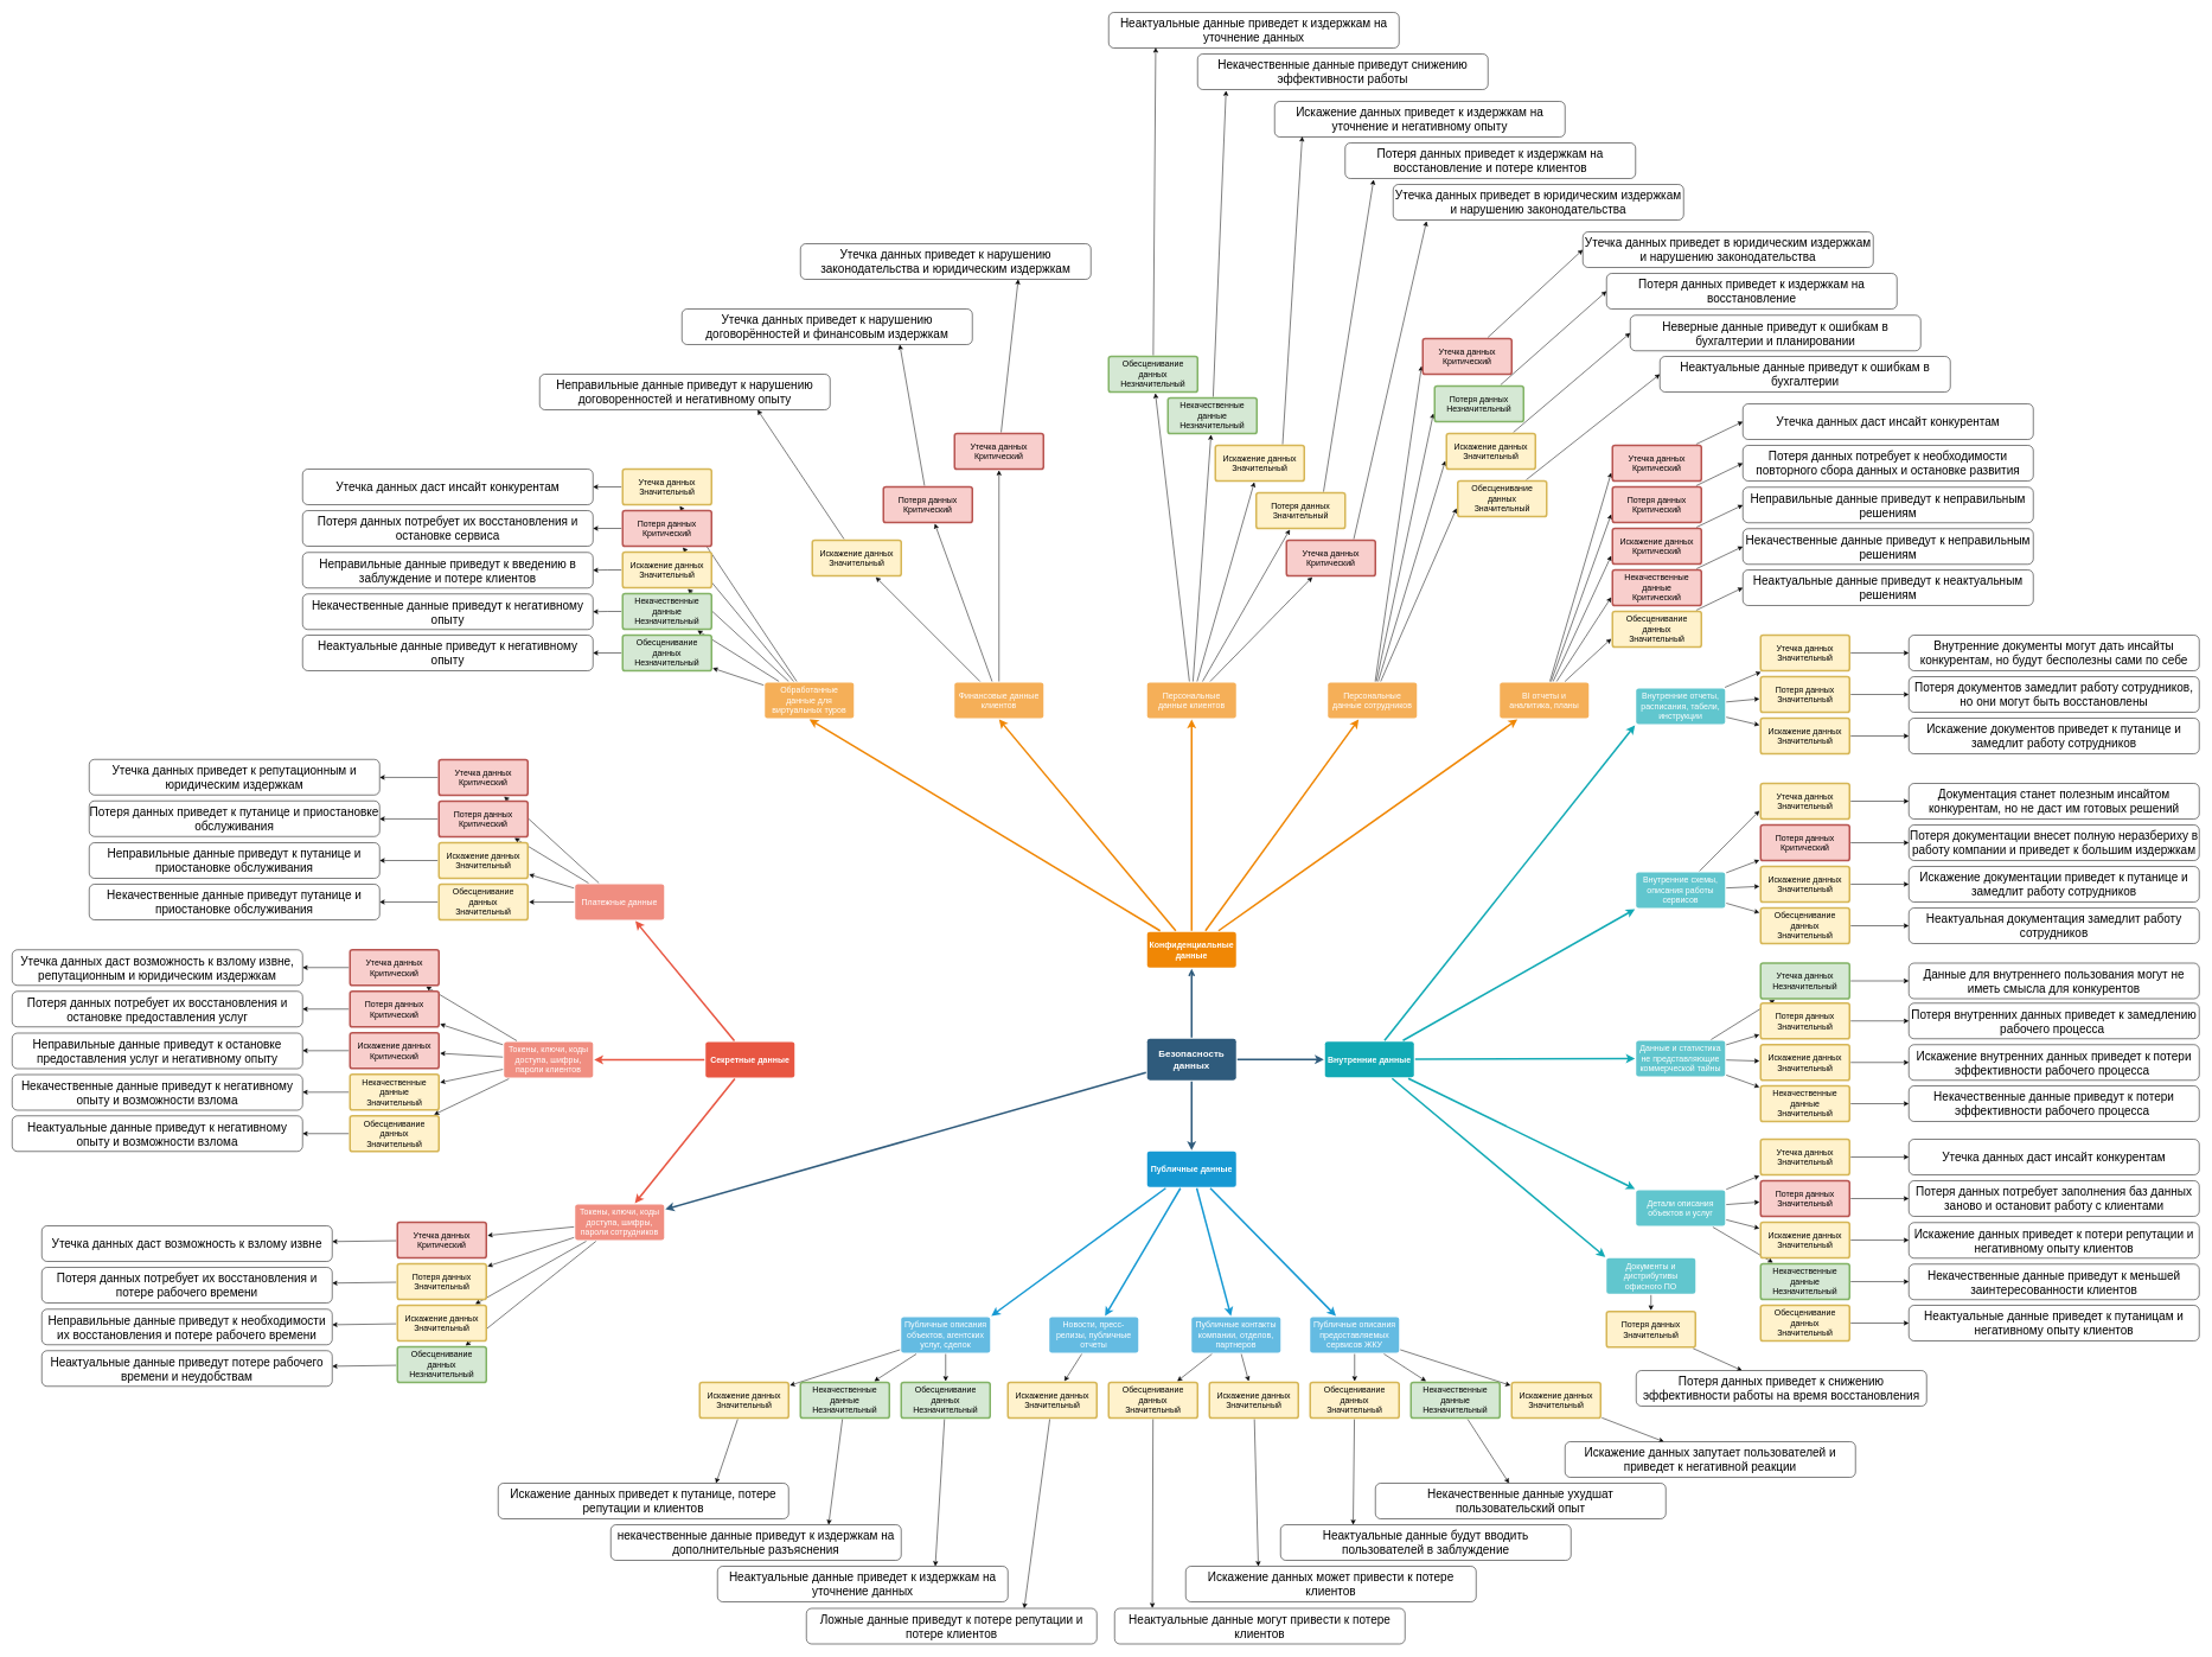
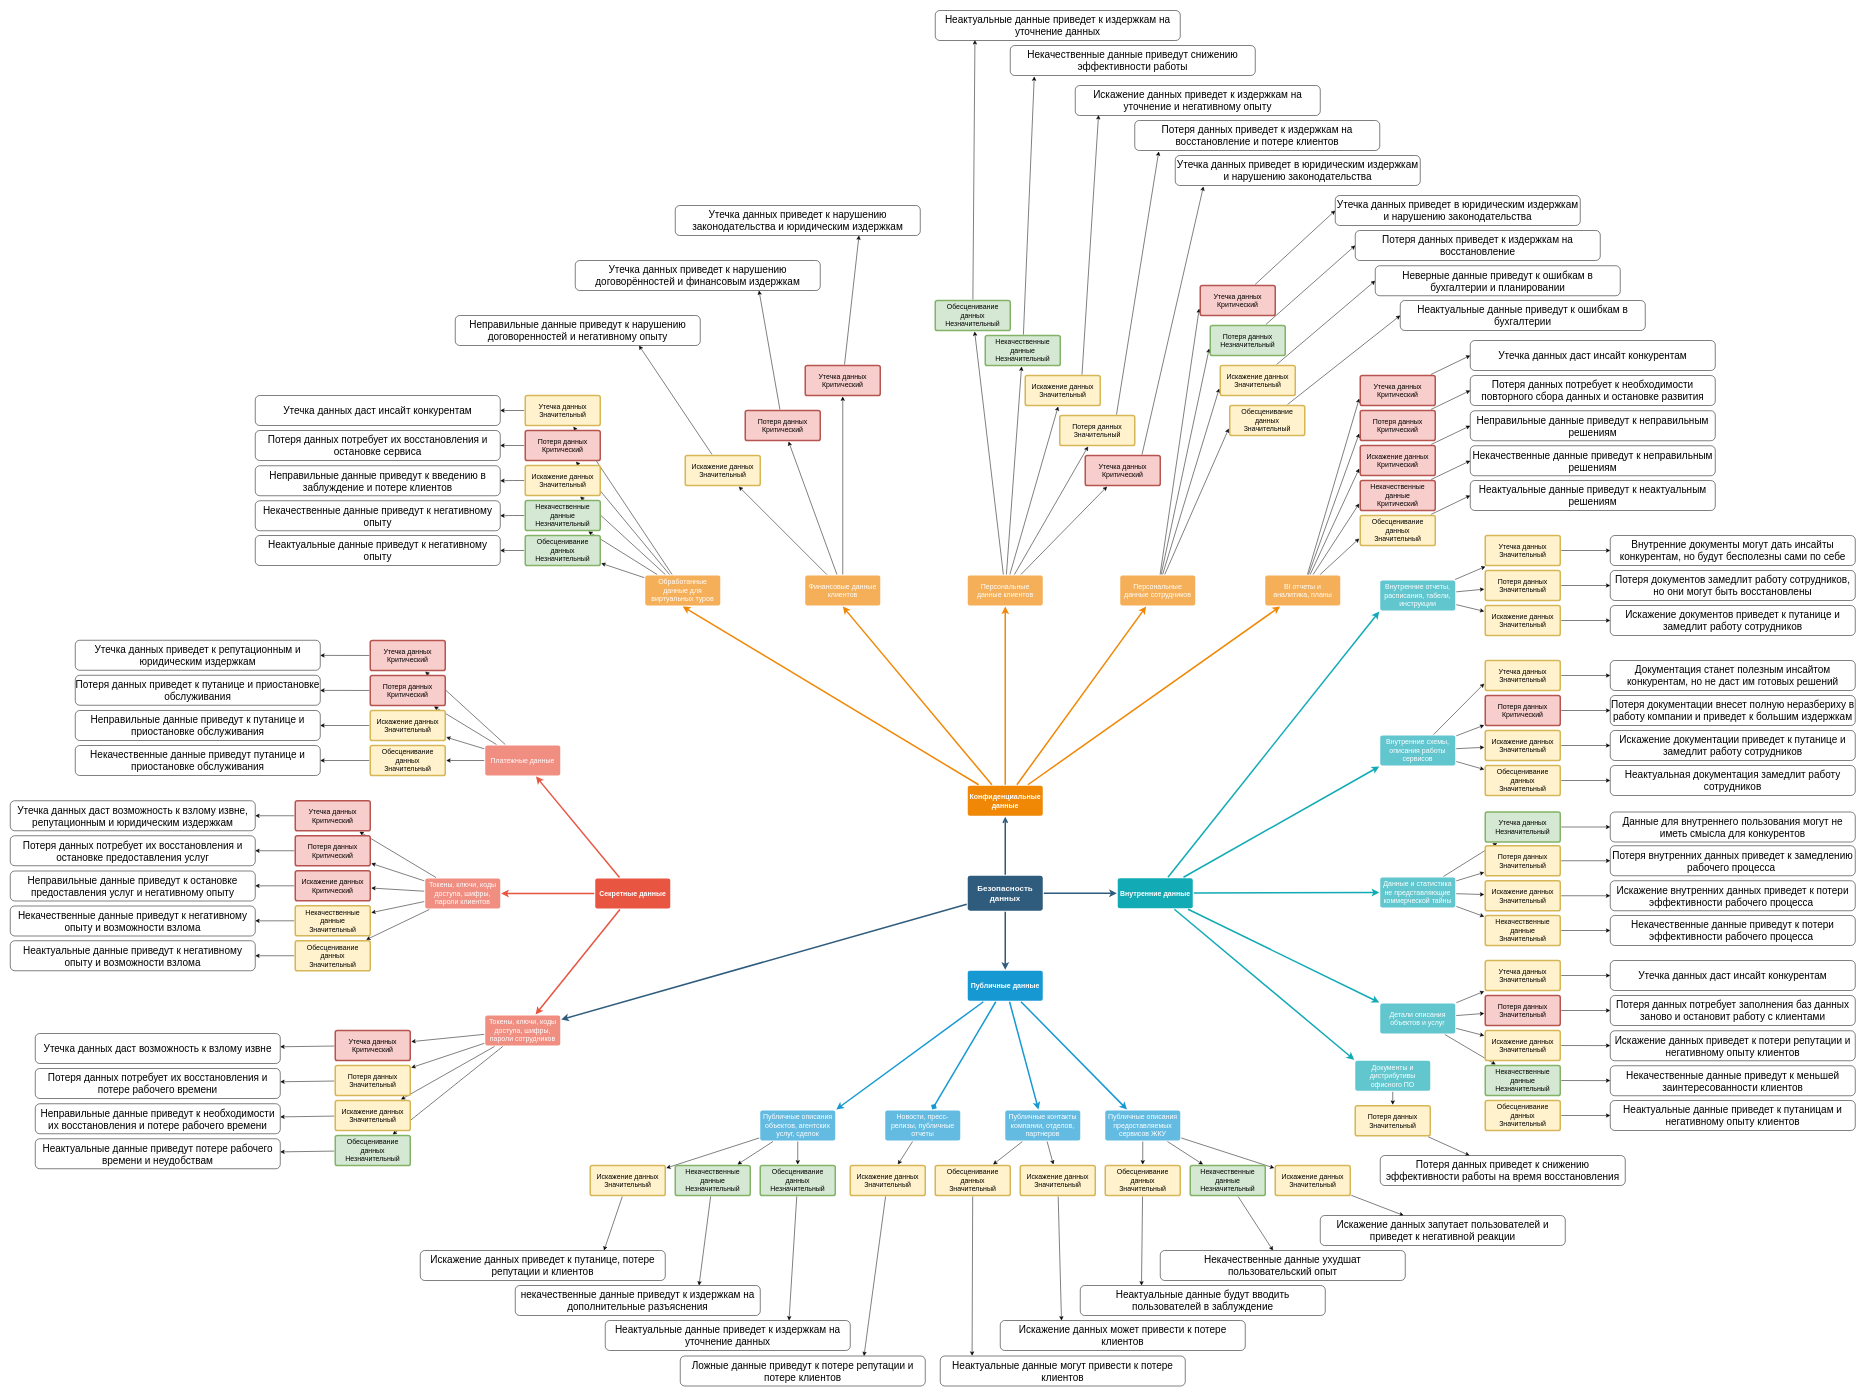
- <mxCell id="27" value="" style="edgeStyle=none;rounded=0;jumpStyle=none;html=1;shadow=0;labelBackgroundColor=none;startArrow=none;startFill=0;endArrow=classic;endFill=1;jettySize=auto;orthogonalLoop=1;strokeColor=#1699D3;strokeWidth=3;fontFamily=Helvetica;fontSize=14;fontColor=#FFFFFF;spacing=5;" parent="1" source="30" target="39" edge="1"><mxGeometry relative="1" as="geometry" /></mxCell>
+ <mxCell id="27" value="" style="edgeStyle=none;rounded=0;jumpStyle=none;html=1;shadow=0;labelBackgroundColor=none;startArrow=none;startFill=0;endArrow=diamond;endFill=1;jettySize=auto;orthogonalLoop=1;strokeColor=#1699D3;strokeWidth=3;fontFamily=Helvetica;fontSize=14;fontColor=#FFFFFF;spacing=5;" parent="1" source="30" target="39" edge="1"><mxGeometry relative="1" as="geometry" /></mxCell>
